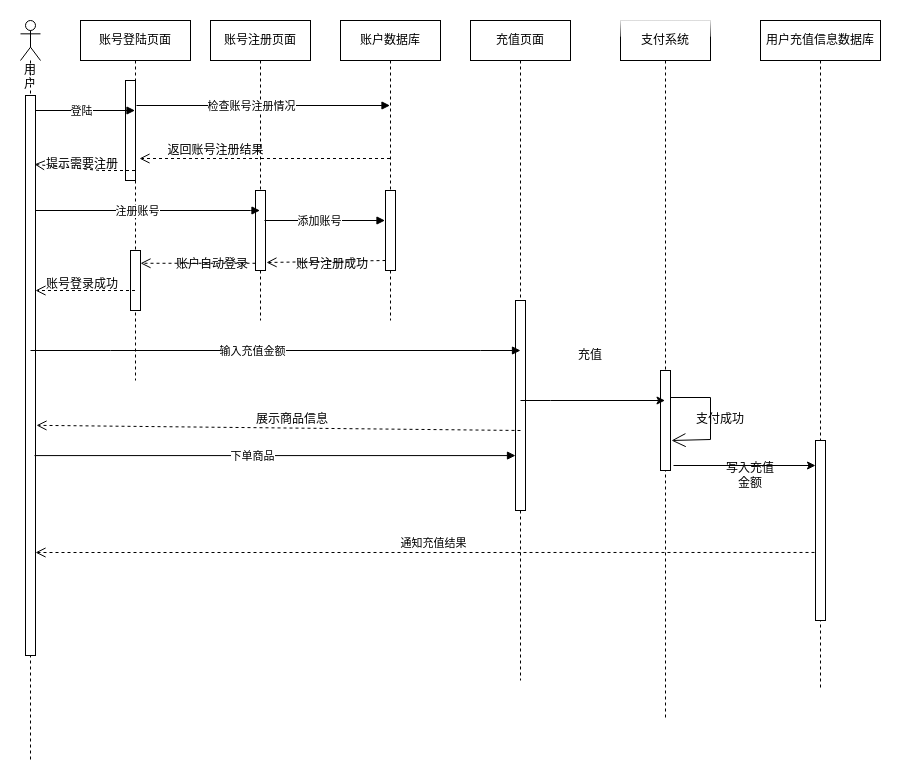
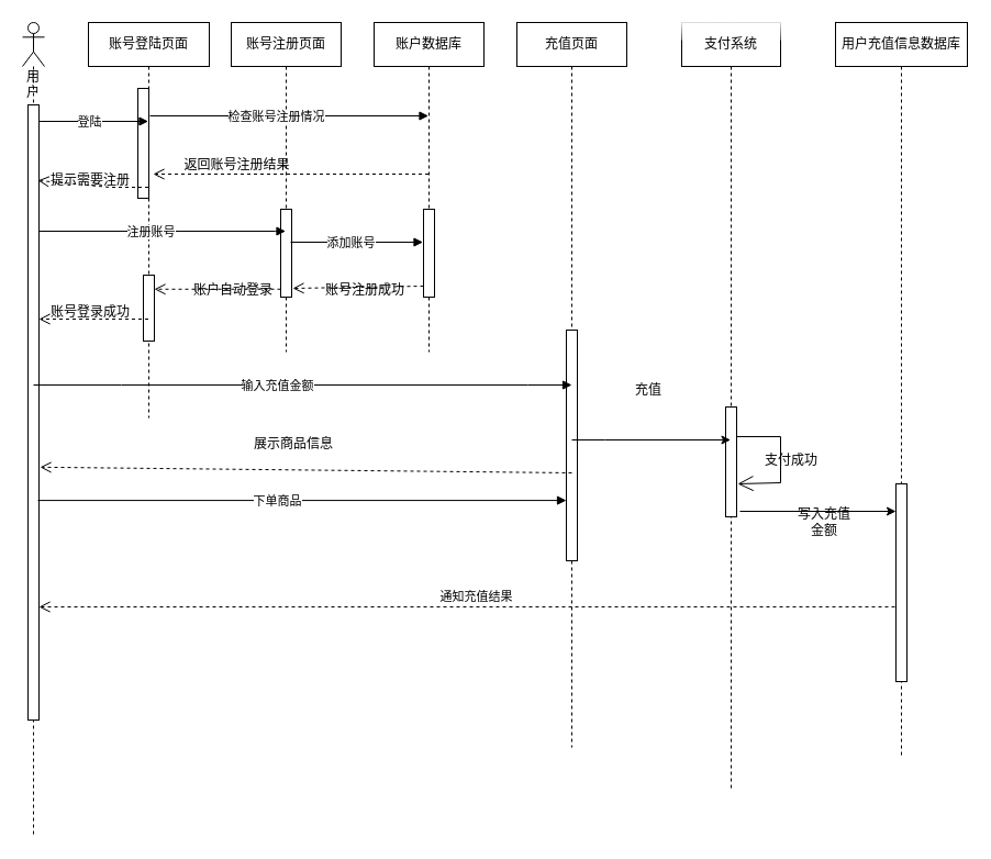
- <mxCell id="33" value="展示商品信息" style="text;strokeColor=none;fillColor=none;align=left;verticalAlign=top;spacingLeft=4;spacingRight=4;overflow=hidden;rotatable=0;points=[[0,0.5],[1,0.5]];portConstraint=eastwest;" parent="1" vertex="1"><mxGeometry x="250" y="405" width="100" height="26" as="geometry" /></mxCell>
+ <mxCell id="33" value="展示商品信息" style="text;strokeColor=none;fillColor=none;align=left;verticalAlign=top;spacingLeft=4;spacingRight=4;overflow=hidden;rotatable=0;points=[[0,0.5],[1,0.5]];portConstraint=eastwest;" parent="1" vertex="1"><mxGeometry x="225" y="390" width="100" height="26" as="geometry" /></mxCell>
